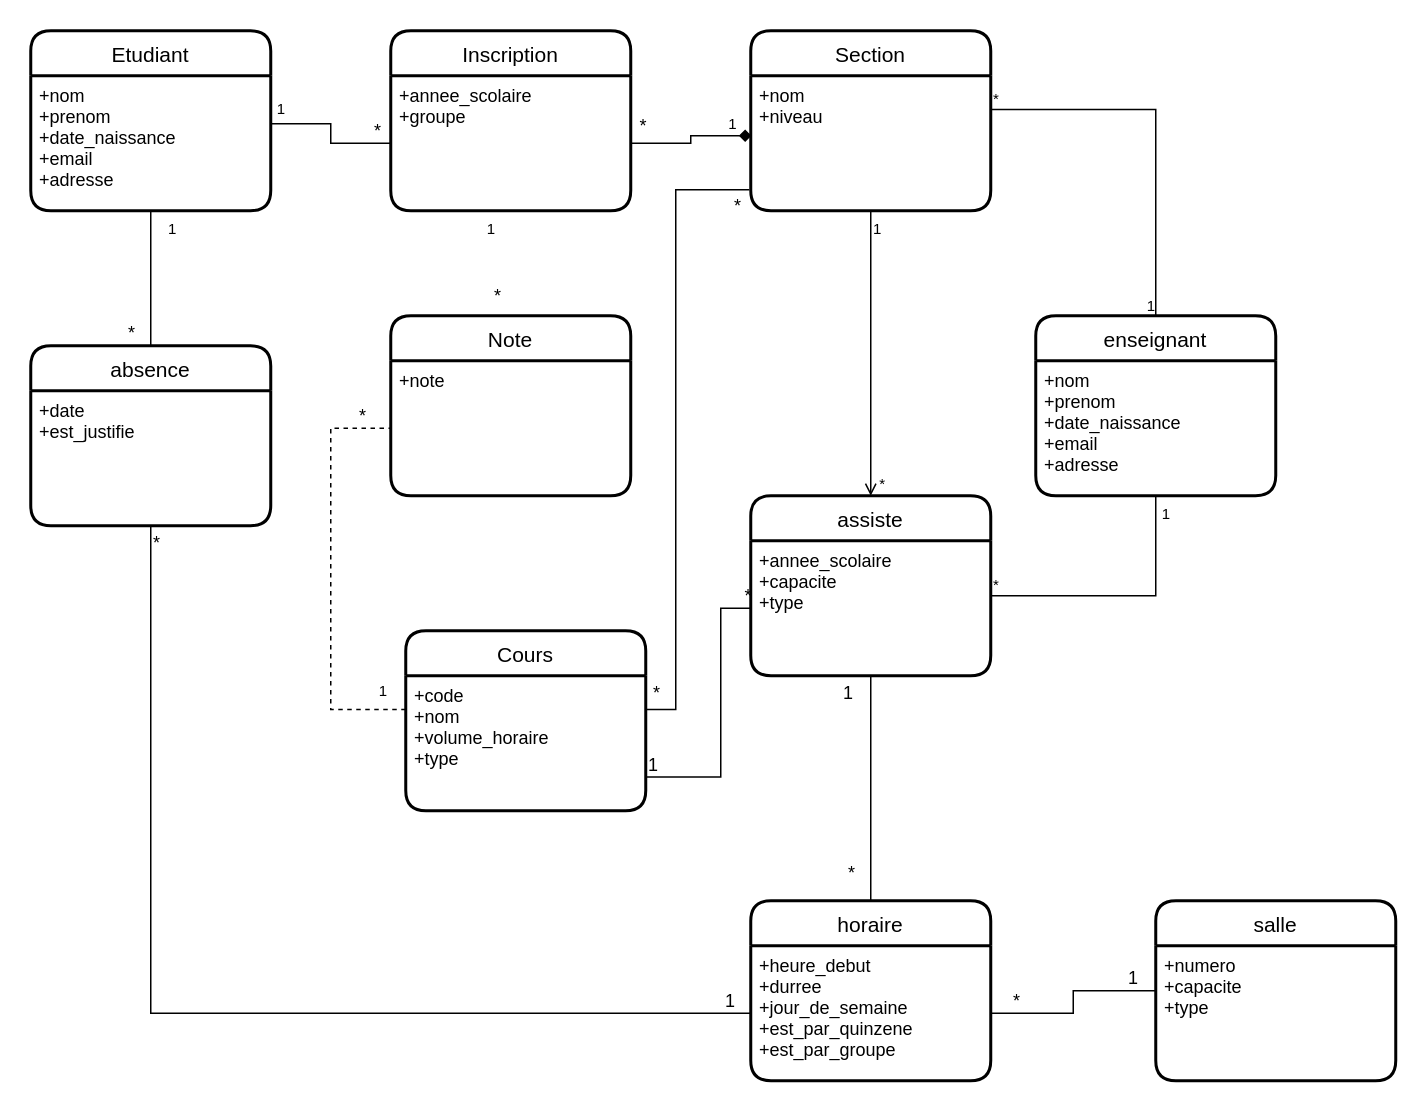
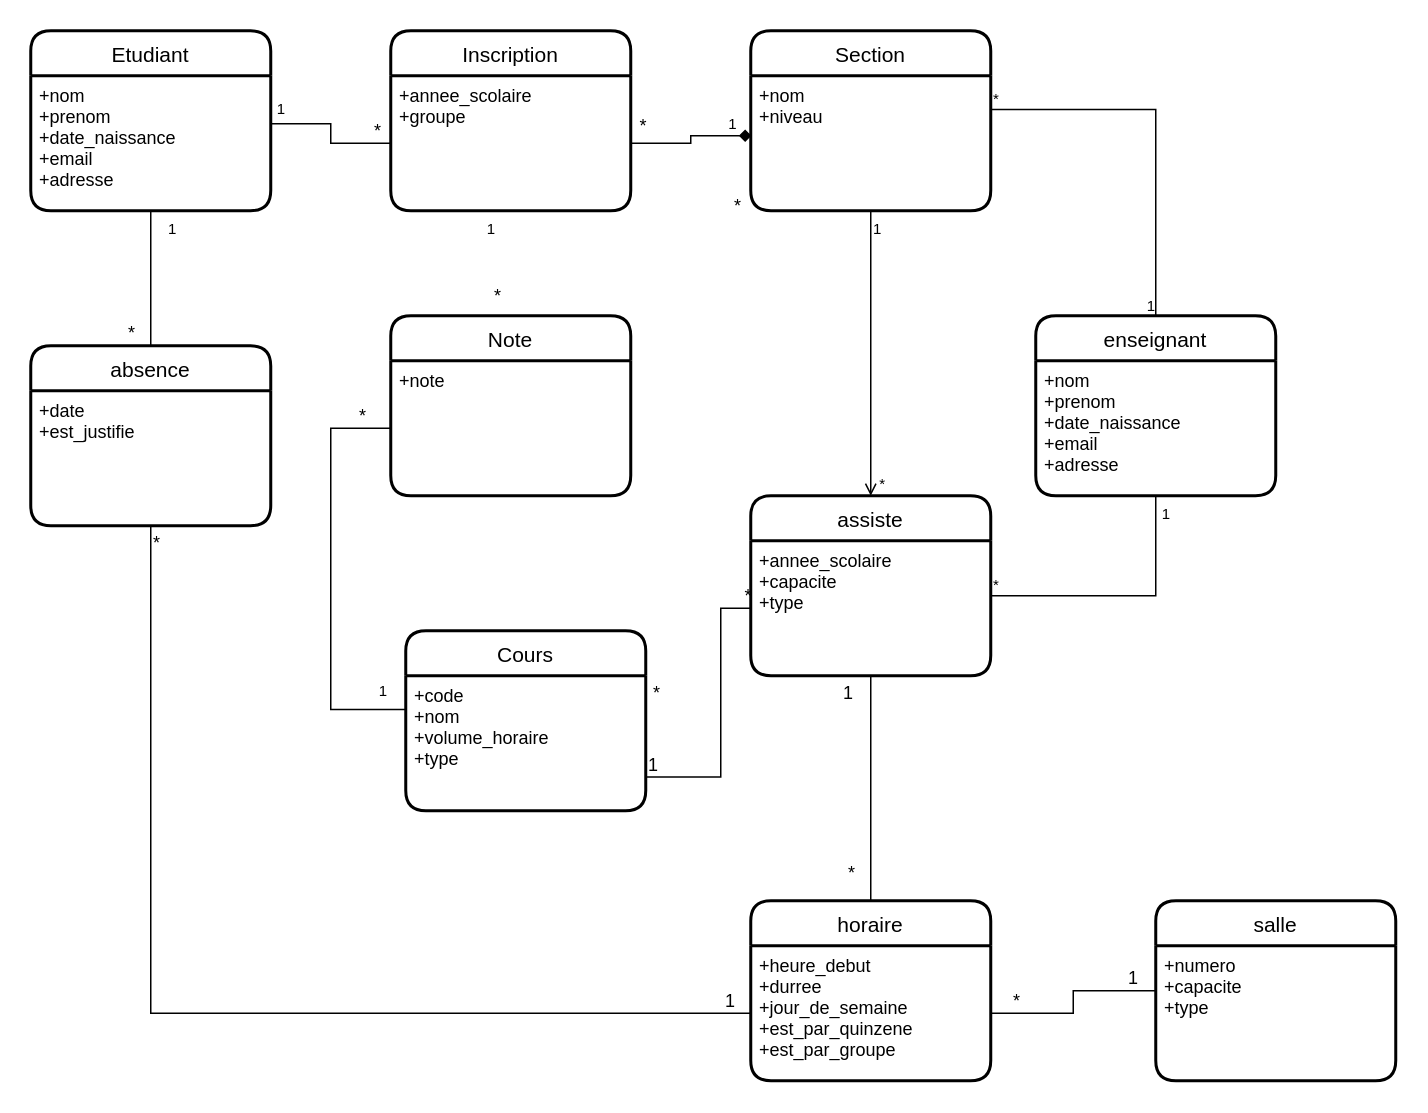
- <mxCell id="18" value="" style="endArrow=none;html=1;rounded=0;fontSize=12;exitX=-0.006;exitY=0.844;exitDx=0;exitDy=0;entryX=1;entryY=0.25;entryDx=0;entryDy=0;edgeStyle=elbowEdgeStyle;exitPerimeter=0;" parent="1" source="5" target="7" edge="1"><mxGeometry relative="1" as="geometry"><mxPoint x="350" y="170" as="sourcePoint" /><mxPoint x="510" y="170" as="targetPoint" /><Array as="points"><mxPoint x="450" y="300" /></Array></mxGeometry></mxCell>
- <mxCell id="30" value="" style="endArrow=none;html=1;rounded=0;fontSize=12;exitX=0;exitY=0.25;exitDx=0;exitDy=0;entryX=0;entryY=0.5;entryDx=0;entryDy=0;edgeStyle=elbowEdgeStyle;dashed=1;" parent="1" source="7" target="17" edge="1"><mxGeometry relative="1" as="geometry"><mxPoint x="350" y="170" as="sourcePoint" /><mxPoint x="510" y="170" as="targetPoint" /><Array as="points"><mxPoint x="220" y="370" /></Array></mxGeometry></mxCell>
+ <mxCell id="30" value="" style="endArrow=none;html=1;rounded=0;fontSize=12;exitX=0;exitY=0.25;exitDx=0;exitDy=0;entryX=0;entryY=0.5;entryDx=0;entryDy=0;edgeStyle=elbowEdgeStyle;" parent="1" source="7" target="17" edge="1"><mxGeometry relative="1" as="geometry"><mxPoint x="350" y="170" as="sourcePoint" /><mxPoint x="510" y="170" as="targetPoint" /><Array as="points"><mxPoint x="220" y="370" /></Array></mxGeometry></mxCell>
